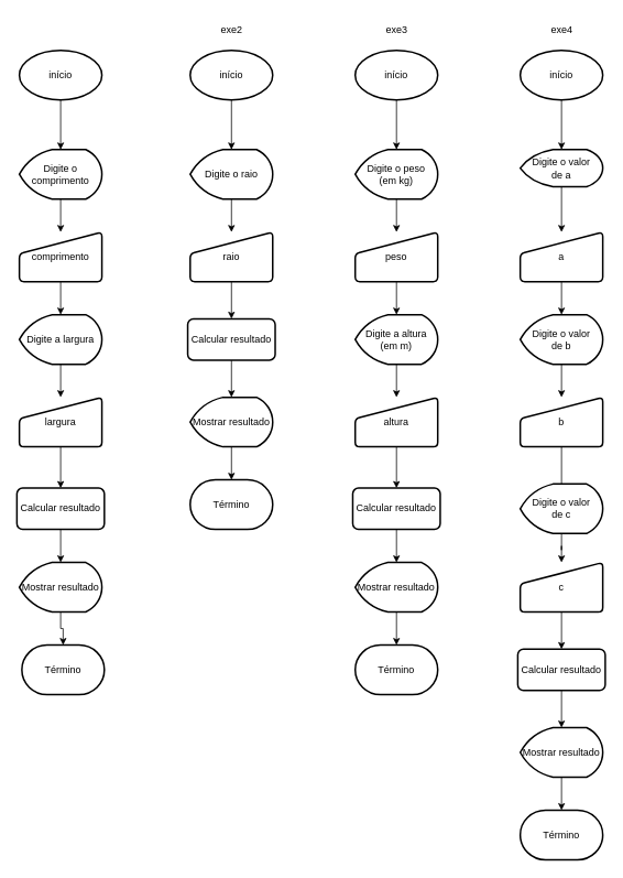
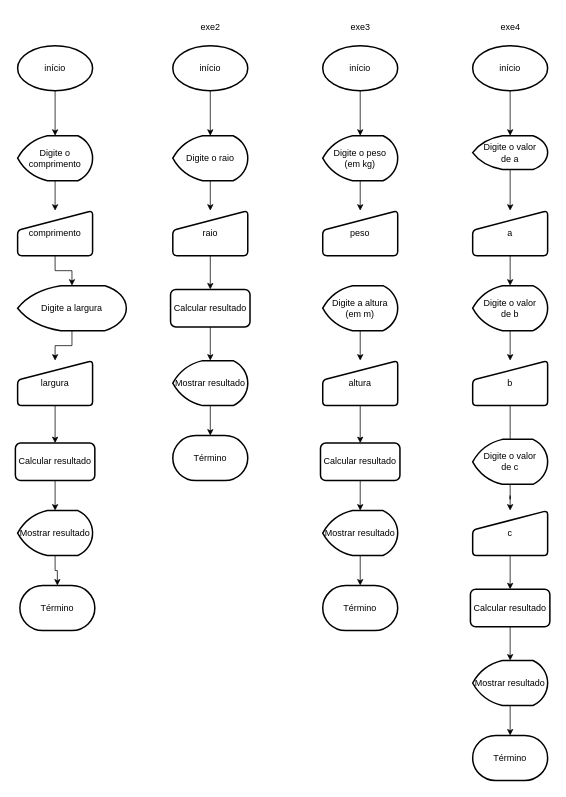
- <mxCell id="34" value="" style="edgeStyle=orthogonalEdgeStyle;rounded=0;orthogonalLoop=1;jettySize=auto;html=1;" edge="1" parent="1" source="35" target="37"><mxGeometry relative="1" as="geometry" /></mxCell>
- <mxCell id="9" value="Digite a largura" style="strokeWidth=2;html=1;shape=mxgraph.flowchart.display;whiteSpace=wrap;" vertex="1" parent="1"><mxGeometry x="23" y="380" width="100" height="60" as="geometry" /></mxCell>
+ <mxCell id="9" value="Digite a largura" style="strokeWidth=2;html=1;shape=mxgraph.flowchart.display;whiteSpace=wrap;" vertex="1" parent="1"><mxGeometry x="23" y="380" width="145" height="60" as="geometry" /></mxCell>
